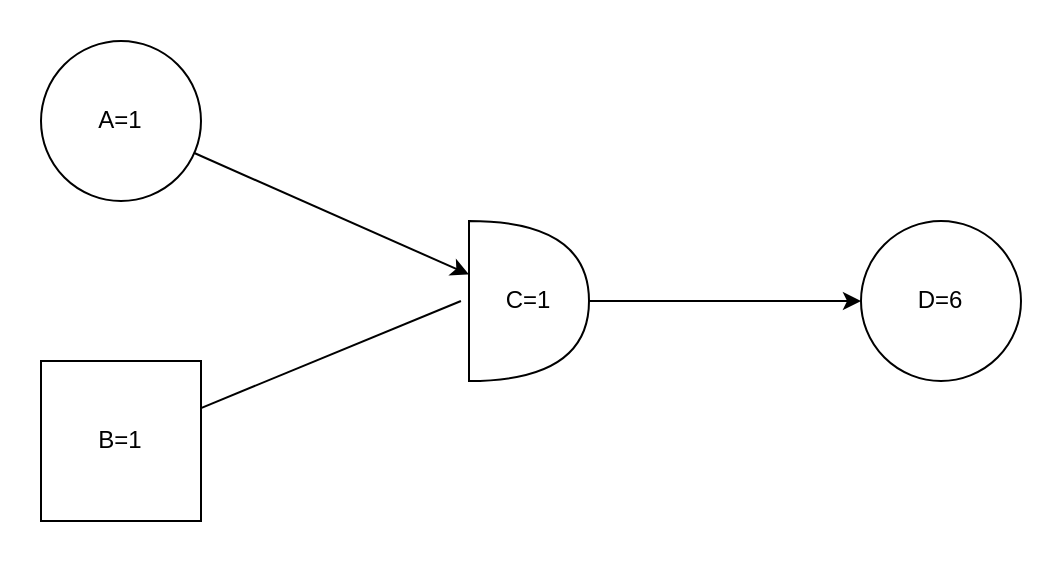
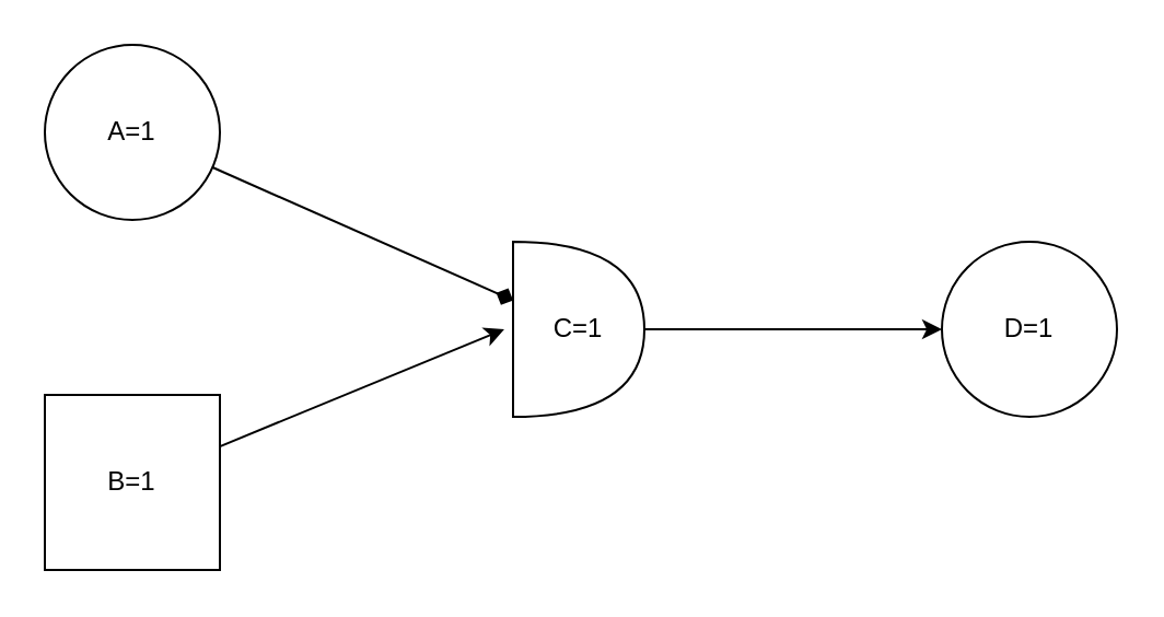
- <mxCell id="2" style="edgeStyle=none;rounded=0;orthogonalLoop=1;jettySize=auto;html=1;" edge="1" parent="1" source="3" target="7"><mxGeometry relative="1" as="geometry" /></mxCell>
+ <mxCell id="2" style="edgeStyle=none;rounded=0;orthogonalLoop=1;jettySize=auto;html=1;endArrow=diamond;" edge="1" parent="1" source="3" target="7"><mxGeometry relative="1" as="geometry" /></mxCell>
- <mxCell id="8" value="D=6" style="ellipse;whiteSpace=wrap;html=1;aspect=fixed;" vertex="1" parent="1"><mxGeometry x="430" y="110" width="80" height="80" as="geometry" /></mxCell>
+ <mxCell id="8" value="D=1" style="ellipse;whiteSpace=wrap;html=1;aspect=fixed;" vertex="1" parent="1"><mxGeometry x="430" y="110" width="80" height="80" as="geometry" /></mxCell>
- <mxCell id="4" style="edgeStyle=none;rounded=0;orthogonalLoop=1;jettySize=auto;html=1;entryX=-0.067;entryY=0.5;entryDx=0;entryDy=0;entryPerimeter=0;endArrow=none;" edge="1" parent="1" source="5" target="7"><mxGeometry relative="1" as="geometry" /></mxCell>
+ <mxCell id="4" style="edgeStyle=none;rounded=0;orthogonalLoop=1;jettySize=auto;html=1;entryX=-0.067;entryY=0.5;entryDx=0;entryDy=0;entryPerimeter=0;" edge="1" parent="1" source="5" target="7"><mxGeometry relative="1" as="geometry" /></mxCell>
